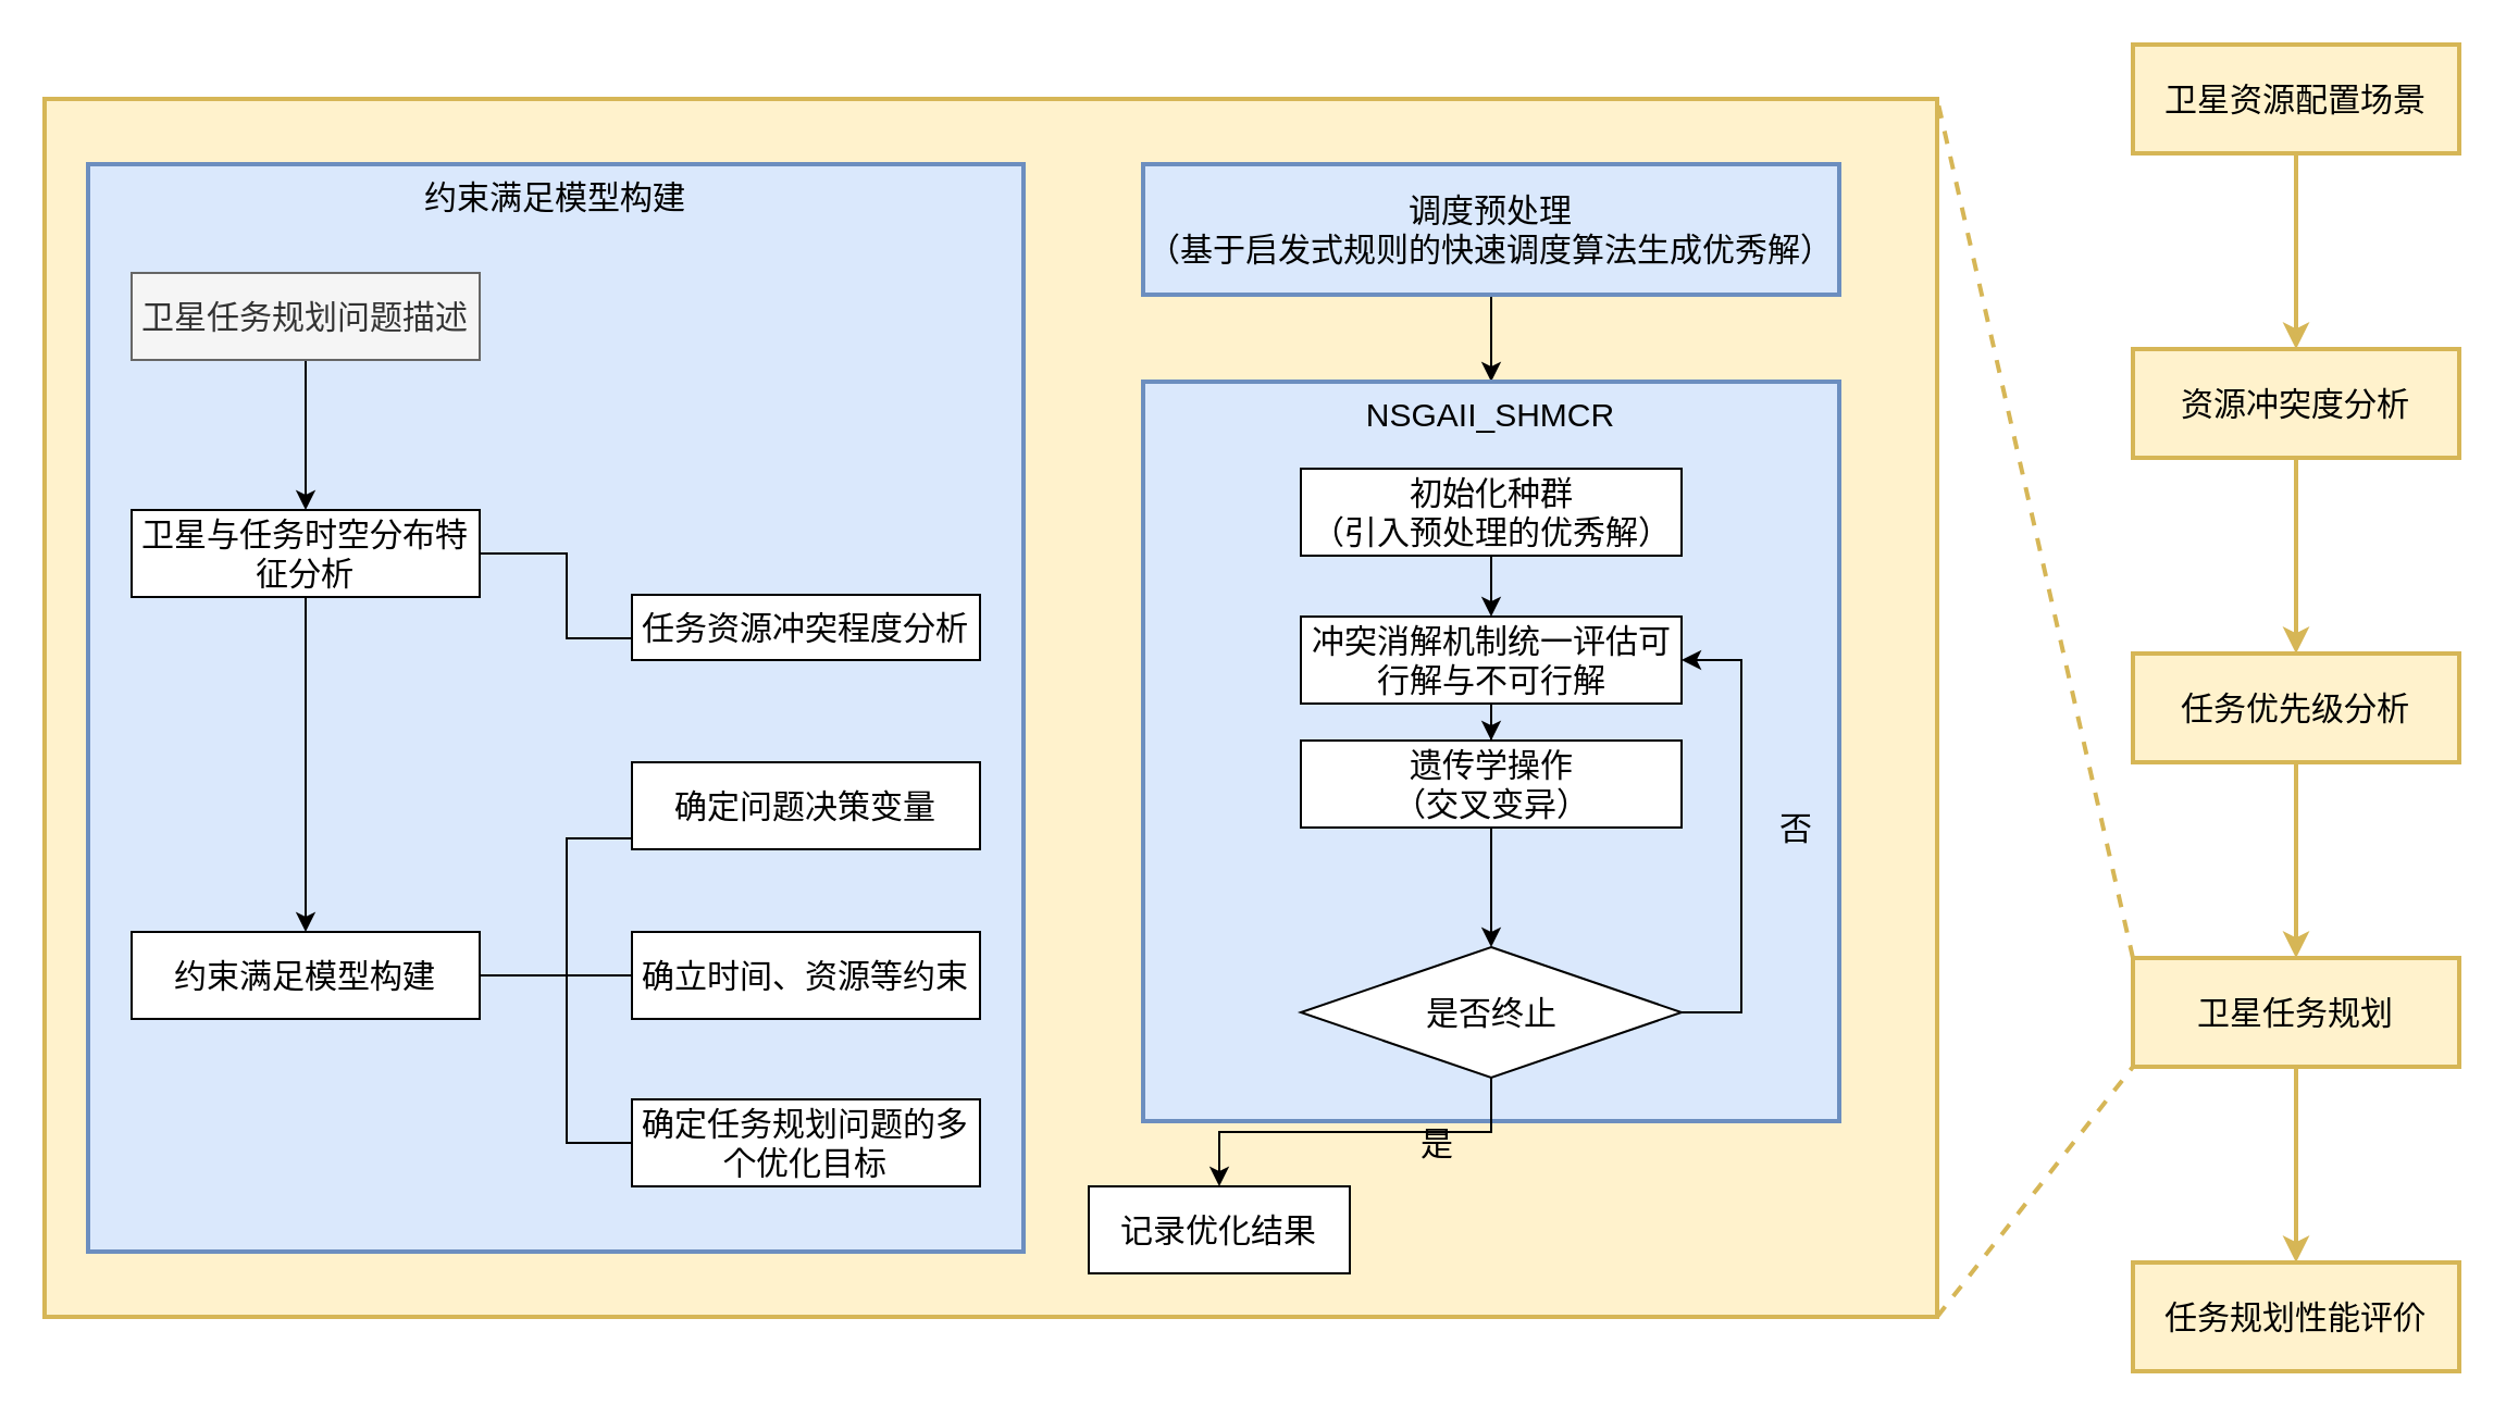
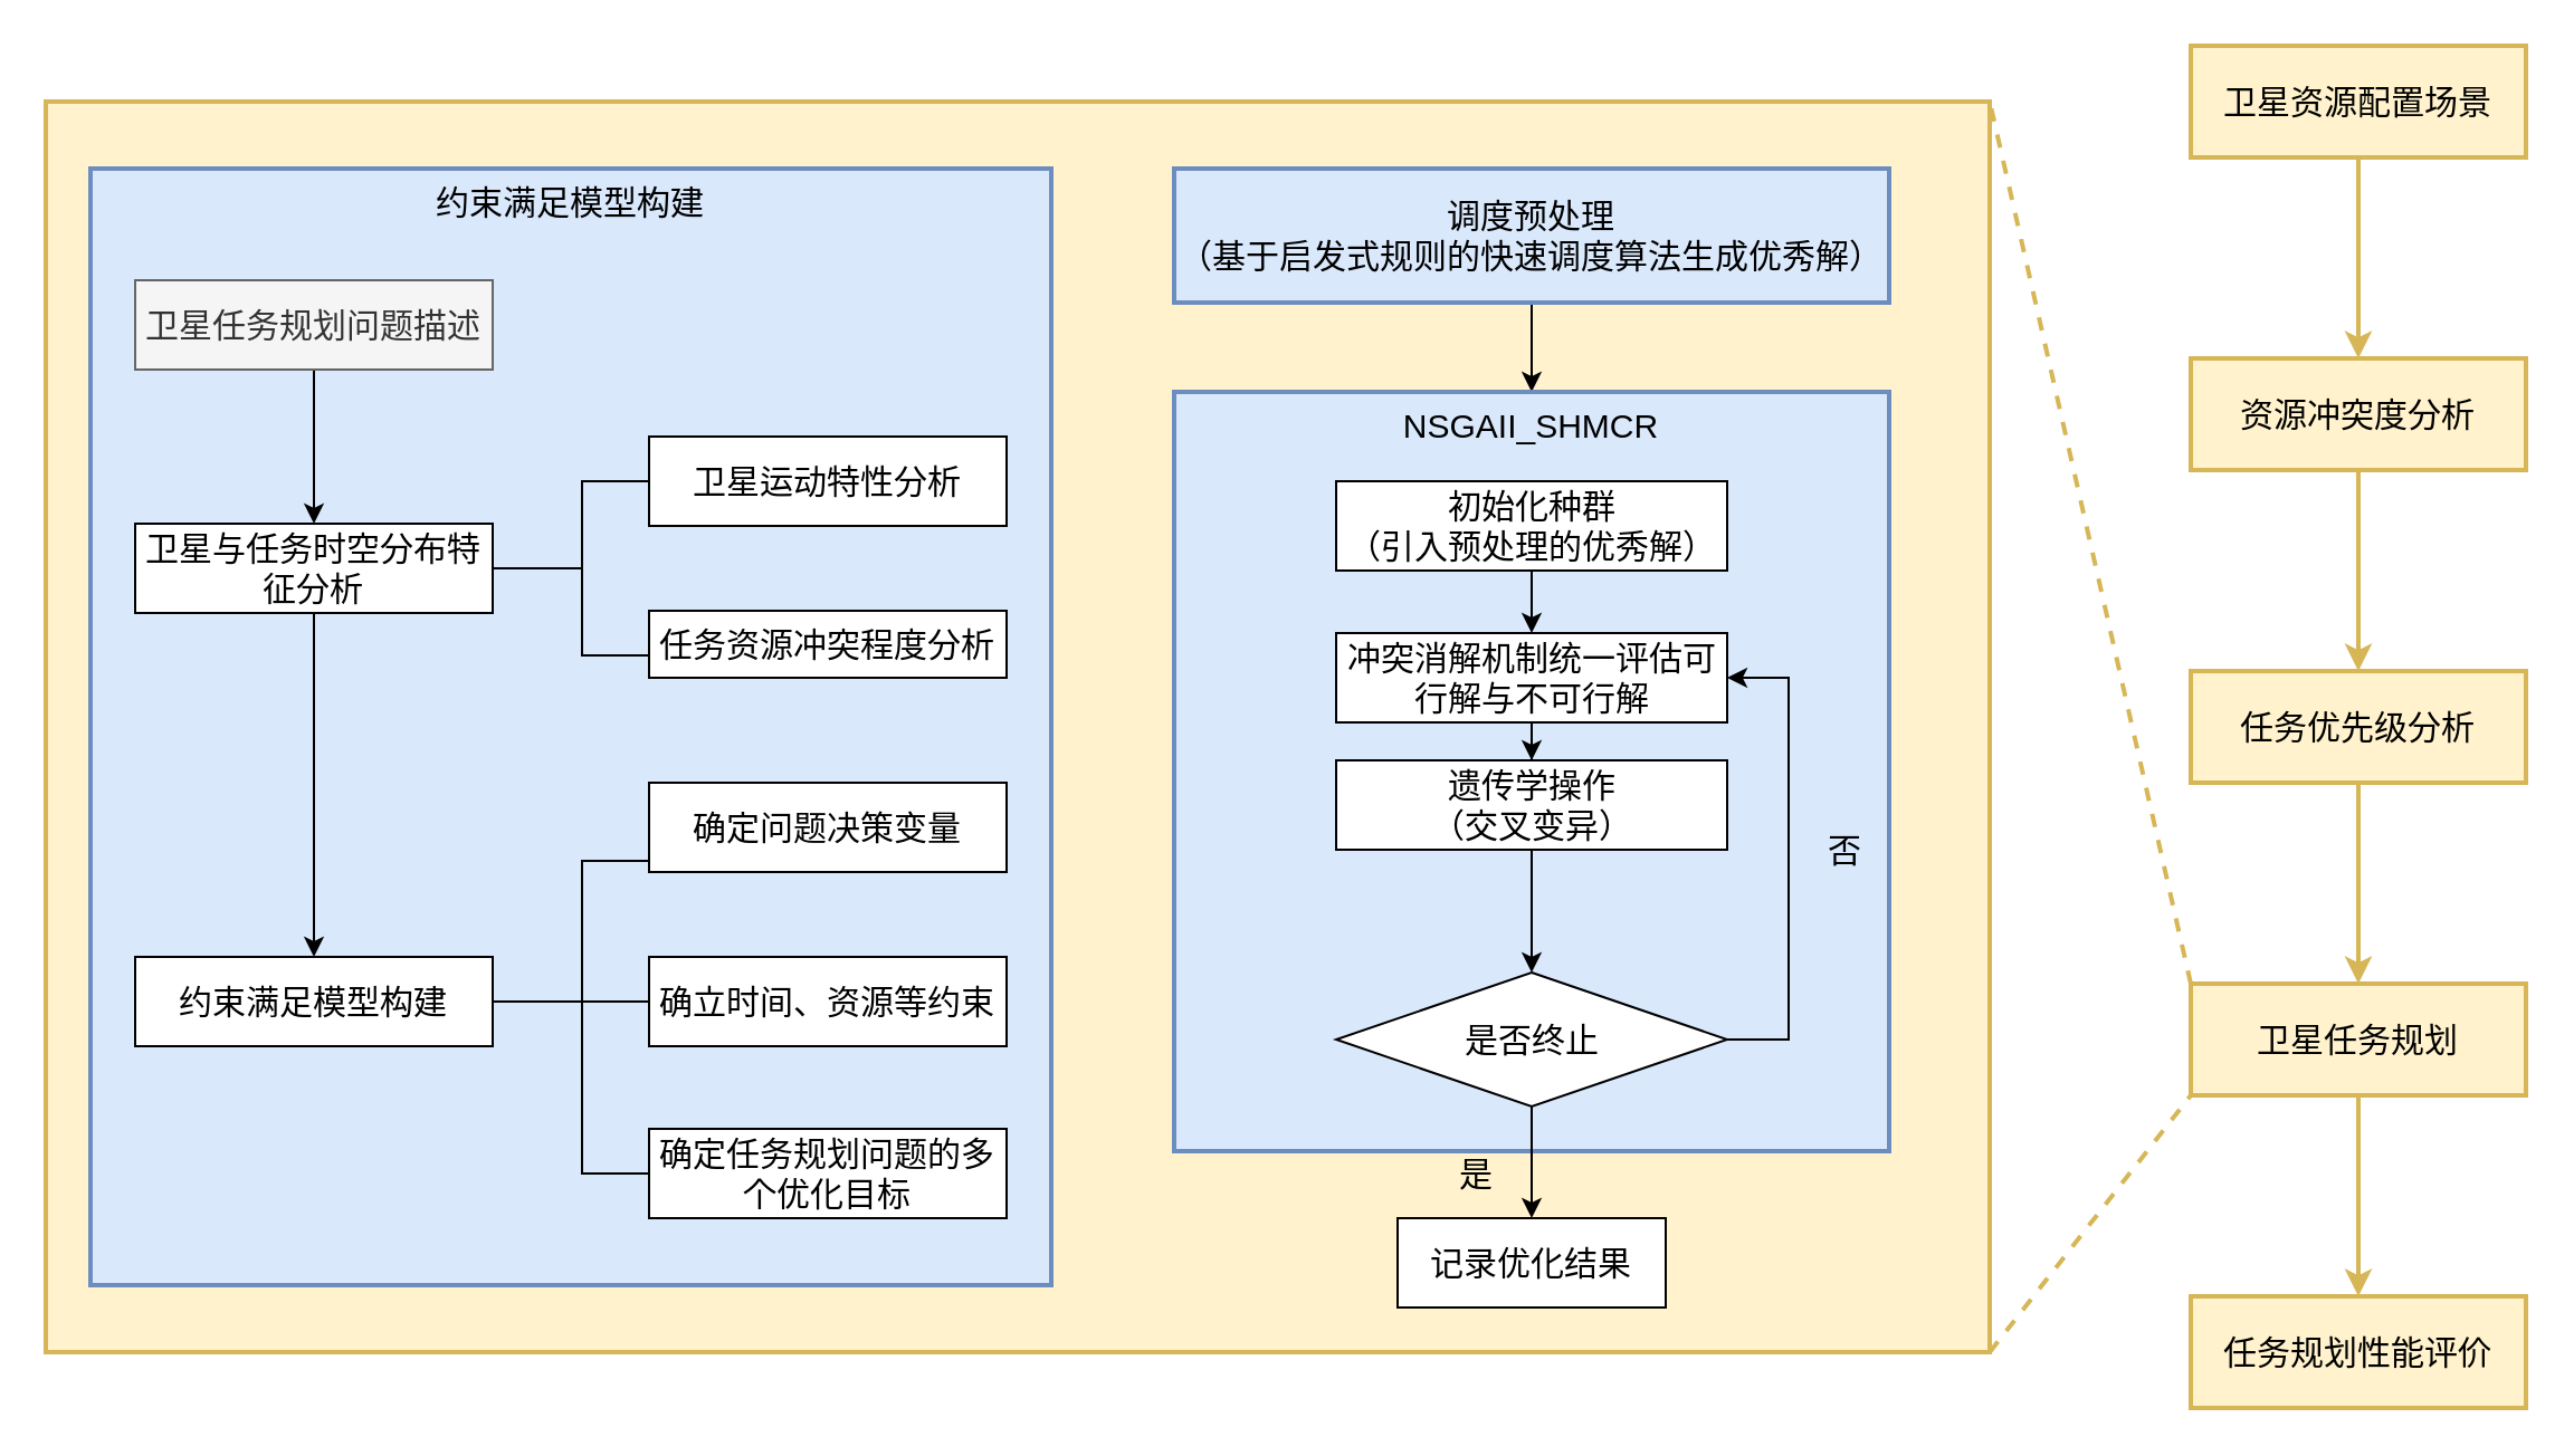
+ <mxCell id="23" value="卫星运动特性分析" style="whiteSpace=wrap;html=1;rounded=0;fontSize=15;labelBackgroundColor=none;" vertex="1" parent="1"><mxGeometry x="290" y="195" width="160" height="40" as="geometry" /></mxCell>
+ <mxCell id="16" value="" style="edgeStyle=orthogonalEdgeStyle;rounded=0;orthogonalLoop=1;jettySize=auto;html=1;endArrow=none;endFill=0;fontSize=15;labelBackgroundColor=none;fontColor=default;" edge="1" parent="1" source="18" target="23"><mxGeometry relative="1" as="geometry"><Array as="points"><mxPoint x="260" y="254" /><mxPoint x="260" y="215" /></Array></mxGeometry></mxCell>
- <mxCell id="40" value="记录优化结果" style="whiteSpace=wrap;html=1;rounded=0;fontSize=15;labelBackgroundColor=none;" vertex="1" parent="1"><mxGeometry x="500" y="545" width="120" height="40" as="geometry" /></mxCell>
+ <mxCell id="40" value="记录优化结果" style="whiteSpace=wrap;html=1;rounded=0;fontSize=15;labelBackgroundColor=none;" vertex="1" parent="1"><mxGeometry x="625" y="545" width="120" height="40" as="geometry" /></mxCell>
